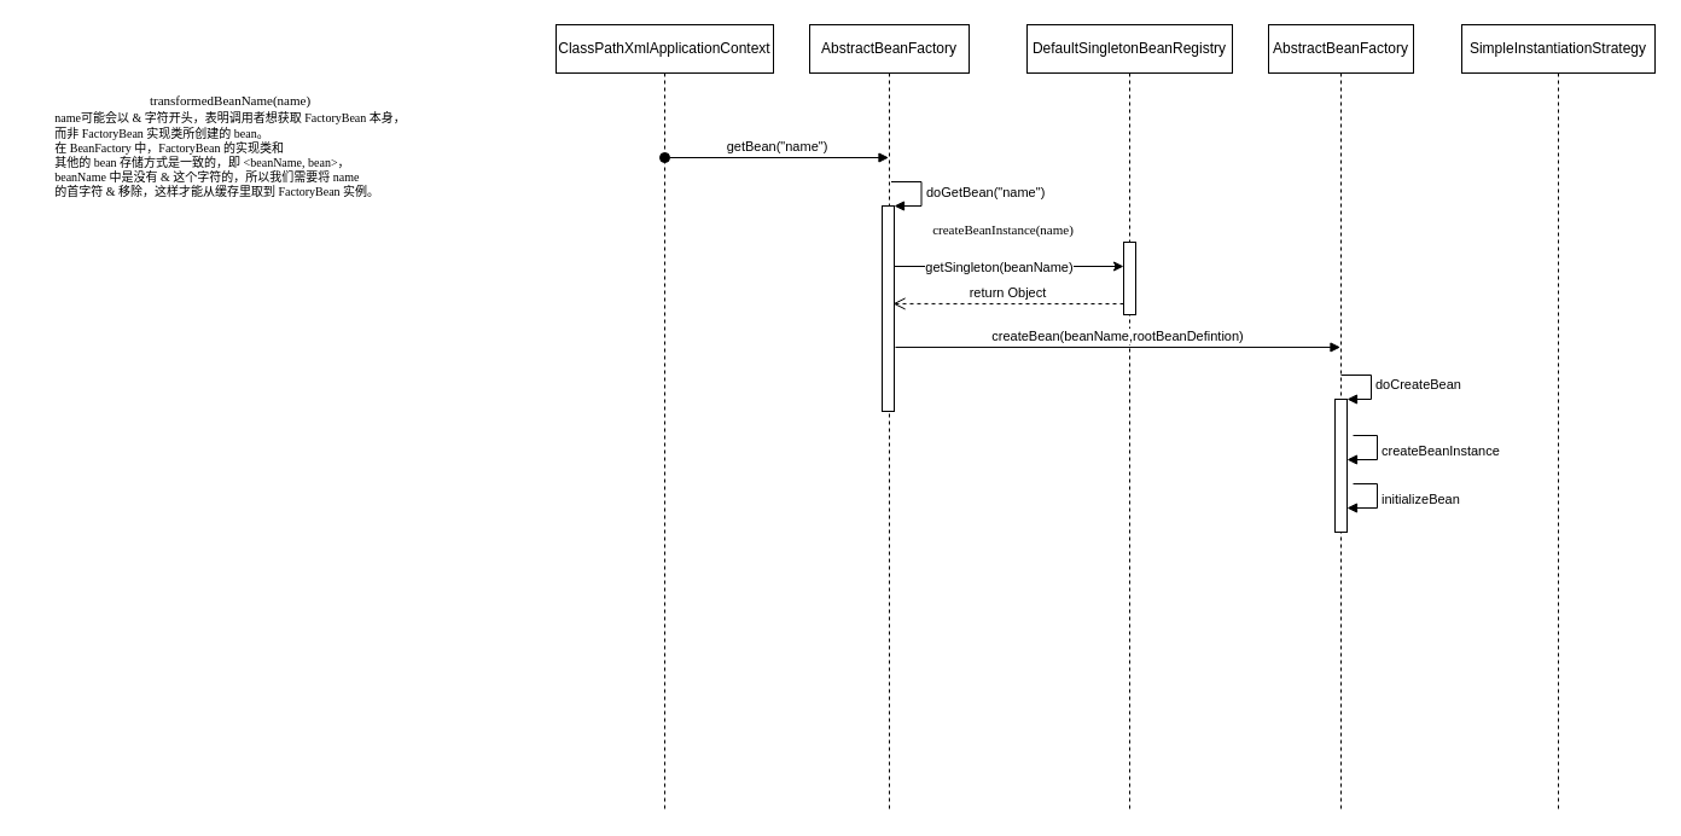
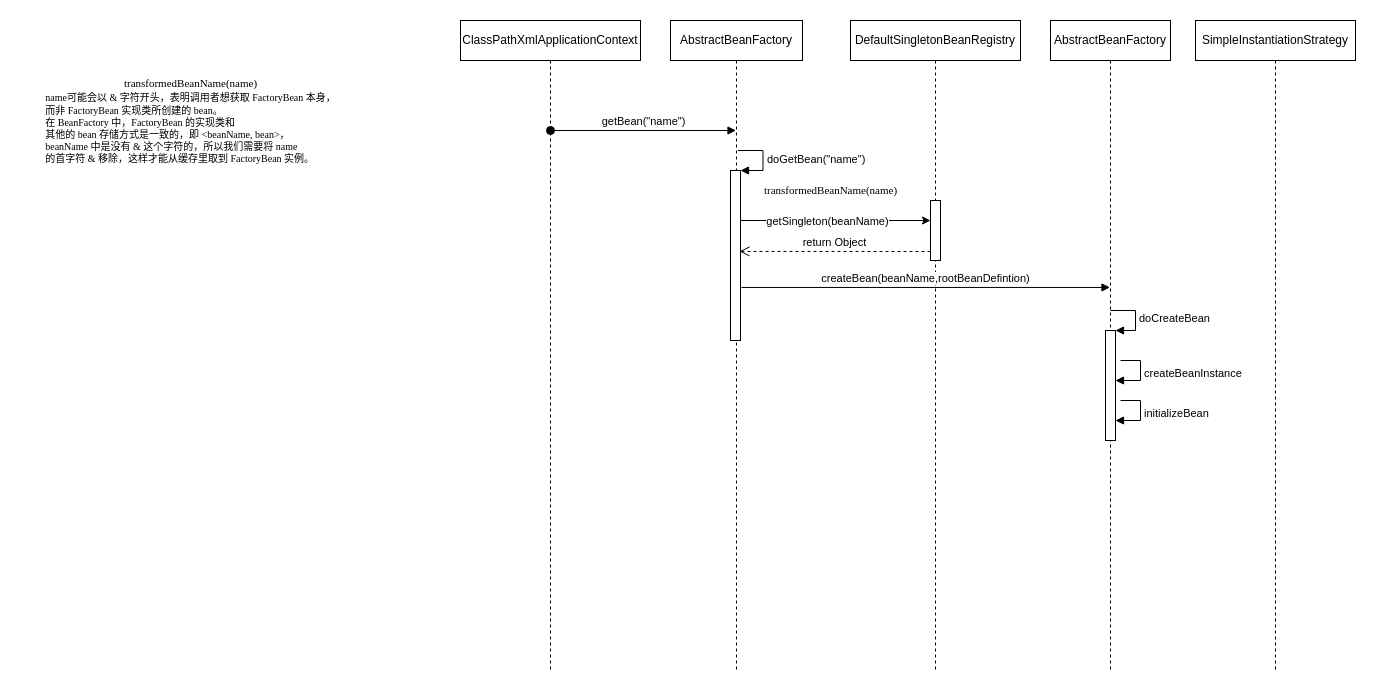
- <mxCell id="8" value="&lt;span style=&quot;font-family: &amp;#34;menlo&amp;#34; ; font-size: 11px&quot;&gt;createBeanInstance(name)&lt;/span&gt;" style="text;html=1;align=center;verticalAlign=middle;resizable=0;points=[];autosize=1;" vertex="1" parent="1"><mxGeometry x="740" y="180" width="180" height="20" as="geometry" /></mxCell>
+ <mxCell id="8" value="&lt;span style=&quot;font-family: &amp;#34;menlo&amp;#34; ; font-size: 11px&quot;&gt;transformedBeanName(name)&lt;/span&gt;" style="text;html=1;align=center;verticalAlign=middle;resizable=0;points=[];autosize=1;" vertex="1" parent="1"><mxGeometry x="740" y="180" width="180" height="20" as="geometry" /></mxCell>
- <mxCell id="20" value="SimpleInstantiationStrategy" style="shape=umlLifeline;perimeter=lifelinePerimeter;whiteSpace=wrap;html=1;container=1;collapsible=0;recursiveResize=0;outlineConnect=0;" vertex="1" parent="1"><mxGeometry x="1210" y="20" width="160" height="650" as="geometry" /></mxCell>
+ <mxCell id="20" value="SimpleInstantiationStrategy" style="shape=umlLifeline;perimeter=lifelinePerimeter;whiteSpace=wrap;html=1;container=1;collapsible=0;recursiveResize=0;outlineConnect=0;" vertex="1" parent="1"><mxGeometry x="1195" y="20" width="160" height="650" as="geometry" /></mxCell>
